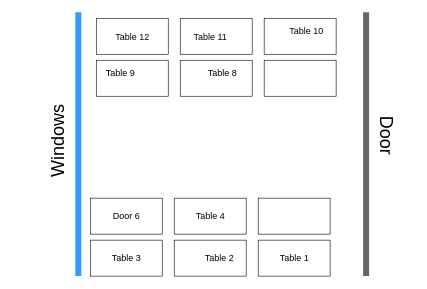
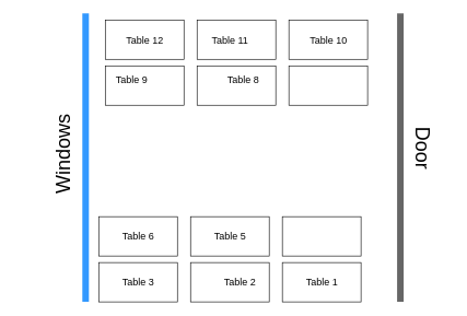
- <mxCell id="25" value="&lt;font style=&quot;font-size: 15px;&quot;&gt;Table 10&lt;br&gt;&lt;/font&gt;" style="text;html=1;align=center;verticalAlign=middle;resizable=0;points=[];autosize=1;strokeColor=none;fillColor=none;" vertex="1" parent="1"><mxGeometry x="470" y="35" width="80" height="30" as="geometry" /></mxCell>
+ <mxCell id="25" value="&lt;font style=&quot;font-size: 15px;&quot;&gt;Table 10&lt;br&gt;&lt;/font&gt;" style="text;html=1;align=center;verticalAlign=middle;resizable=0;points=[];autosize=1;strokeColor=none;fillColor=none;" vertex="1" parent="1"><mxGeometry x="460" y="45" width="80" height="30" as="geometry" /></mxCell>
- <mxCell id="22" value="&lt;font style=&quot;font-size: 15px;&quot;&gt;Door 6&lt;br&gt;&lt;/font&gt;" style="text;html=1;align=center;verticalAlign=middle;resizable=0;points=[];autosize=1;strokeColor=none;fillColor=none;" vertex="1" parent="1"><mxGeometry x="175" y="345" width="70" height="30" as="geometry" /></mxCell>
+ <mxCell id="22" value="&lt;font style=&quot;font-size: 15px;&quot;&gt;Table 6&lt;br&gt;&lt;/font&gt;" style="text;html=1;align=center;verticalAlign=middle;resizable=0;points=[];autosize=1;strokeColor=none;fillColor=none;" vertex="1" parent="1"><mxGeometry x="175" y="345" width="70" height="30" as="geometry" /></mxCell>
- <mxCell id="21" value="&lt;font style=&quot;font-size: 15px;&quot;&gt;Table 4&lt;br&gt;&lt;/font&gt;" style="text;html=1;align=center;verticalAlign=middle;resizable=0;points=[];autosize=1;strokeColor=none;fillColor=none;" vertex="1" parent="1"><mxGeometry x="315" y="345" width="70" height="30" as="geometry" /></mxCell>
+ <mxCell id="21" value="&lt;font style=&quot;font-size: 15px;&quot;&gt;Table 5&lt;br&gt;&lt;/font&gt;" style="text;html=1;align=center;verticalAlign=middle;resizable=0;points=[];autosize=1;strokeColor=none;fillColor=none;" vertex="1" parent="1"><mxGeometry x="315" y="345" width="70" height="30" as="geometry" /></mxCell>
